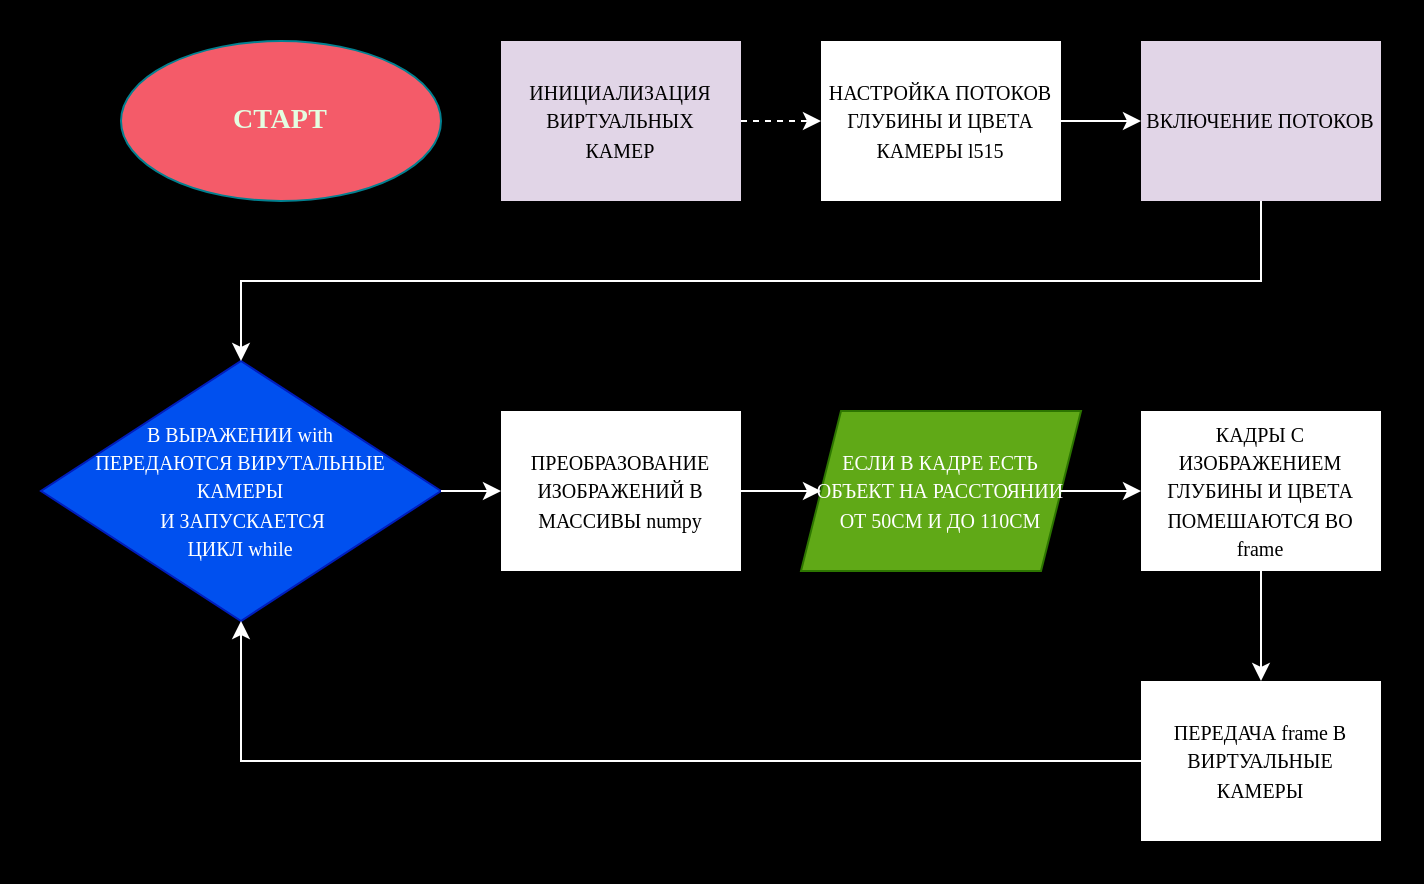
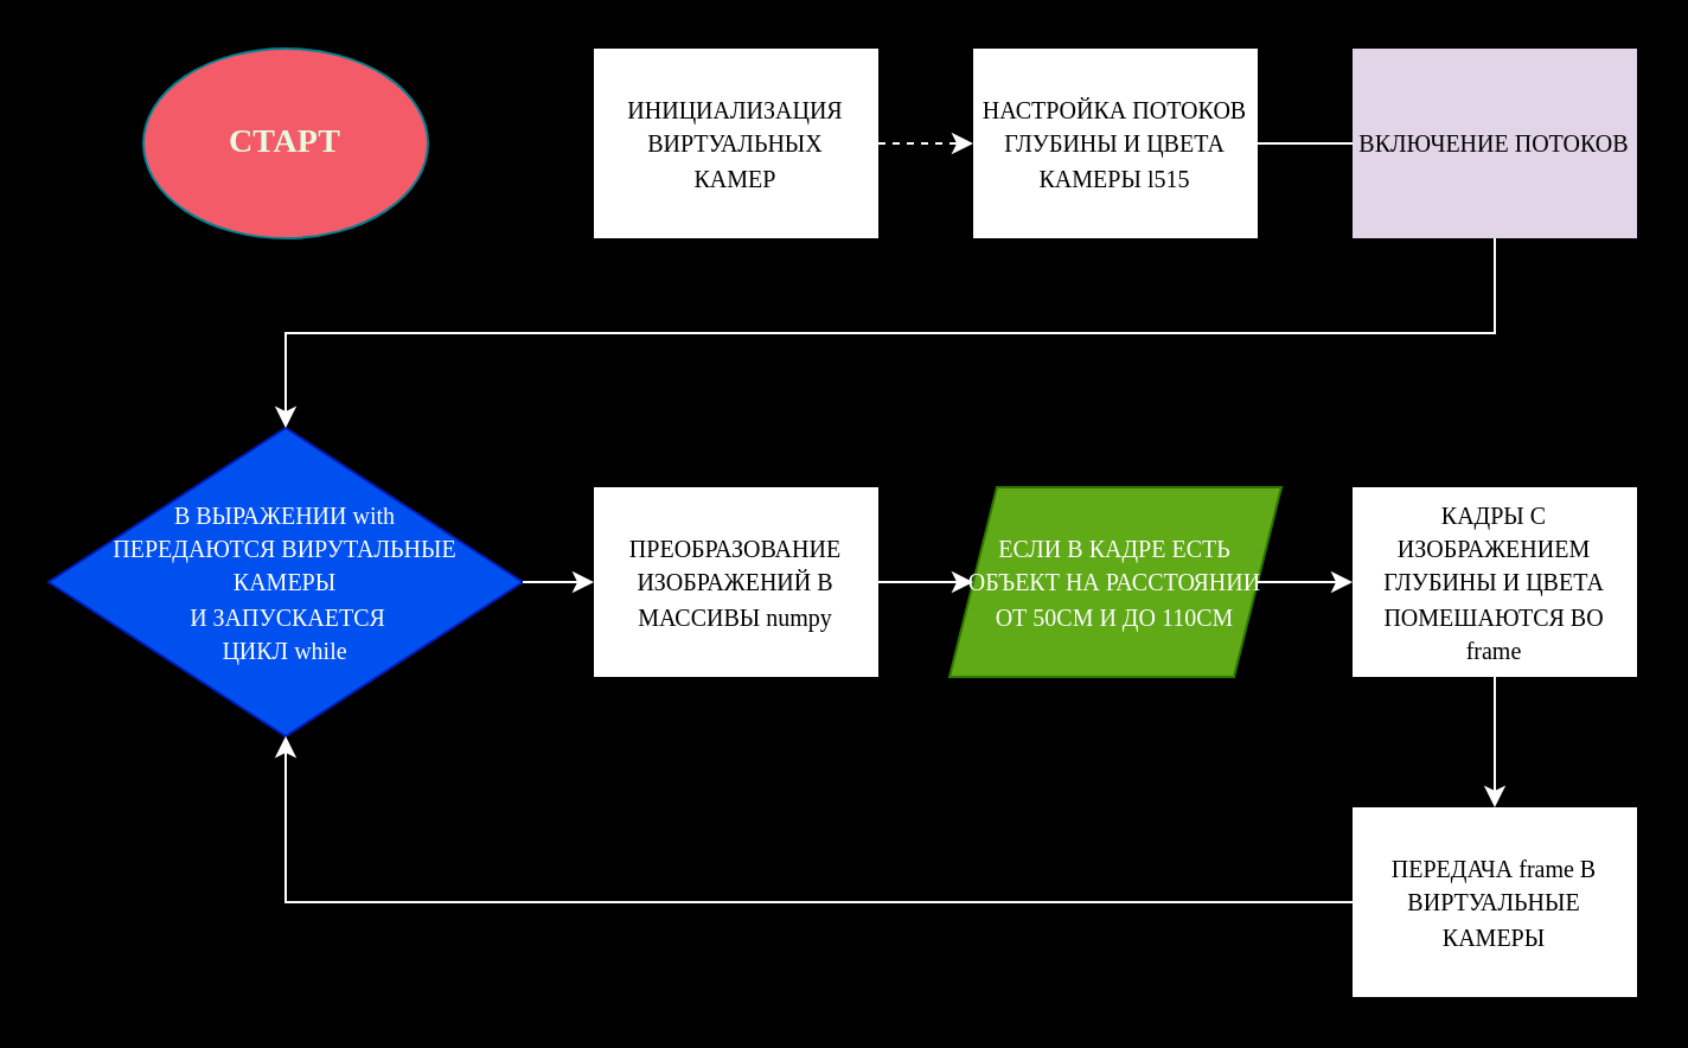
- <mxCell id="2" value="&lt;font size=&quot;1&quot;&gt;&lt;b style=&quot;font-size: 14px;&quot;&gt;СТАРТ&lt;/b&gt;&lt;/font&gt;" style="ellipse;whiteSpace=wrap;html=1;fillColor=#F45B69;strokeColor=#028090;fontFamily=Lucida Console;fontColor=#E4FDE1;labelBorderColor=none;labelBackgroundColor=none;" vertex="1" parent="1"><mxGeometry x="60" y="20" width="160" height="80" as="geometry" /></mxCell>
+ <mxCell id="2" value="&lt;font size=&quot;1&quot;&gt;&lt;b style=&quot;font-size: 14px;&quot;&gt;СТАРТ&lt;/b&gt;&lt;/font&gt;" style="ellipse;whiteSpace=wrap;html=1;fillColor=#F45B69;strokeColor=#028090;fontFamily=Lucida Console;fontColor=#E4FDE1;labelBorderColor=none;labelBackgroundColor=none;" vertex="1" parent="1"><mxGeometry x="60" y="20" width="120" height="80" as="geometry" /></mxCell>
- <mxCell id="3" value="&lt;font size=&quot;1&quot; face=&quot;Lucida Console&quot;&gt;ИНИЦИАЛИЗАЦИЯ&lt;br&gt;ВИРТУАЛЬНЫХ&lt;br&gt;КАМЕР&lt;br&gt;&lt;/font&gt;" style="rounded=0;whiteSpace=wrap;html=1;labelBackgroundColor=none;strokeColor=none;fillColor=#e1d5e7;" vertex="1" parent="1"><mxGeometry x="250" y="20" width="120" height="80" as="geometry" /></mxCell>
+ <mxCell id="3" value="&lt;font size=&quot;1&quot; face=&quot;Lucida Console&quot;&gt;ИНИЦИАЛИЗАЦИЯ&lt;br&gt;ВИРТУАЛЬНЫХ&lt;br&gt;КАМЕР&lt;br&gt;&lt;/font&gt;" style="rounded=0;whiteSpace=wrap;html=1;labelBackgroundColor=none;strokeColor=none;" vertex="1" parent="1"><mxGeometry x="250" y="20" width="120" height="80" as="geometry" /></mxCell>
- <mxCell id="12" value="" style="endArrow=classic;html=1;rounded=0;fontColor=#E4FDE1;strokeColor=#FFFFFF;exitX=1;exitY=0.5;exitDx=0;exitDy=0;entryX=0;entryY=0.5;entryDx=0;entryDy=0;" edge="1" parent="1" source="4" target="5"><mxGeometry relative="1" as="geometry"><mxPoint x="570" y="130" as="sourcePoint" /><mxPoint x="640" y="130" as="targetPoint" /></mxGeometry></mxCell>
+ <mxCell id="12" value="" style="endArrow=none;html=1;rounded=0;fontColor=#E4FDE1;strokeColor=#FFFFFF;exitX=1;exitY=0.5;exitDx=0;exitDy=0;entryX=0;entryY=0.5;entryDx=0;entryDy=0;" edge="1" parent="1" source="4" target="5"><mxGeometry relative="1" as="geometry"><mxPoint x="570" y="130" as="sourcePoint" /><mxPoint x="640" y="130" as="targetPoint" /></mxGeometry></mxCell>
